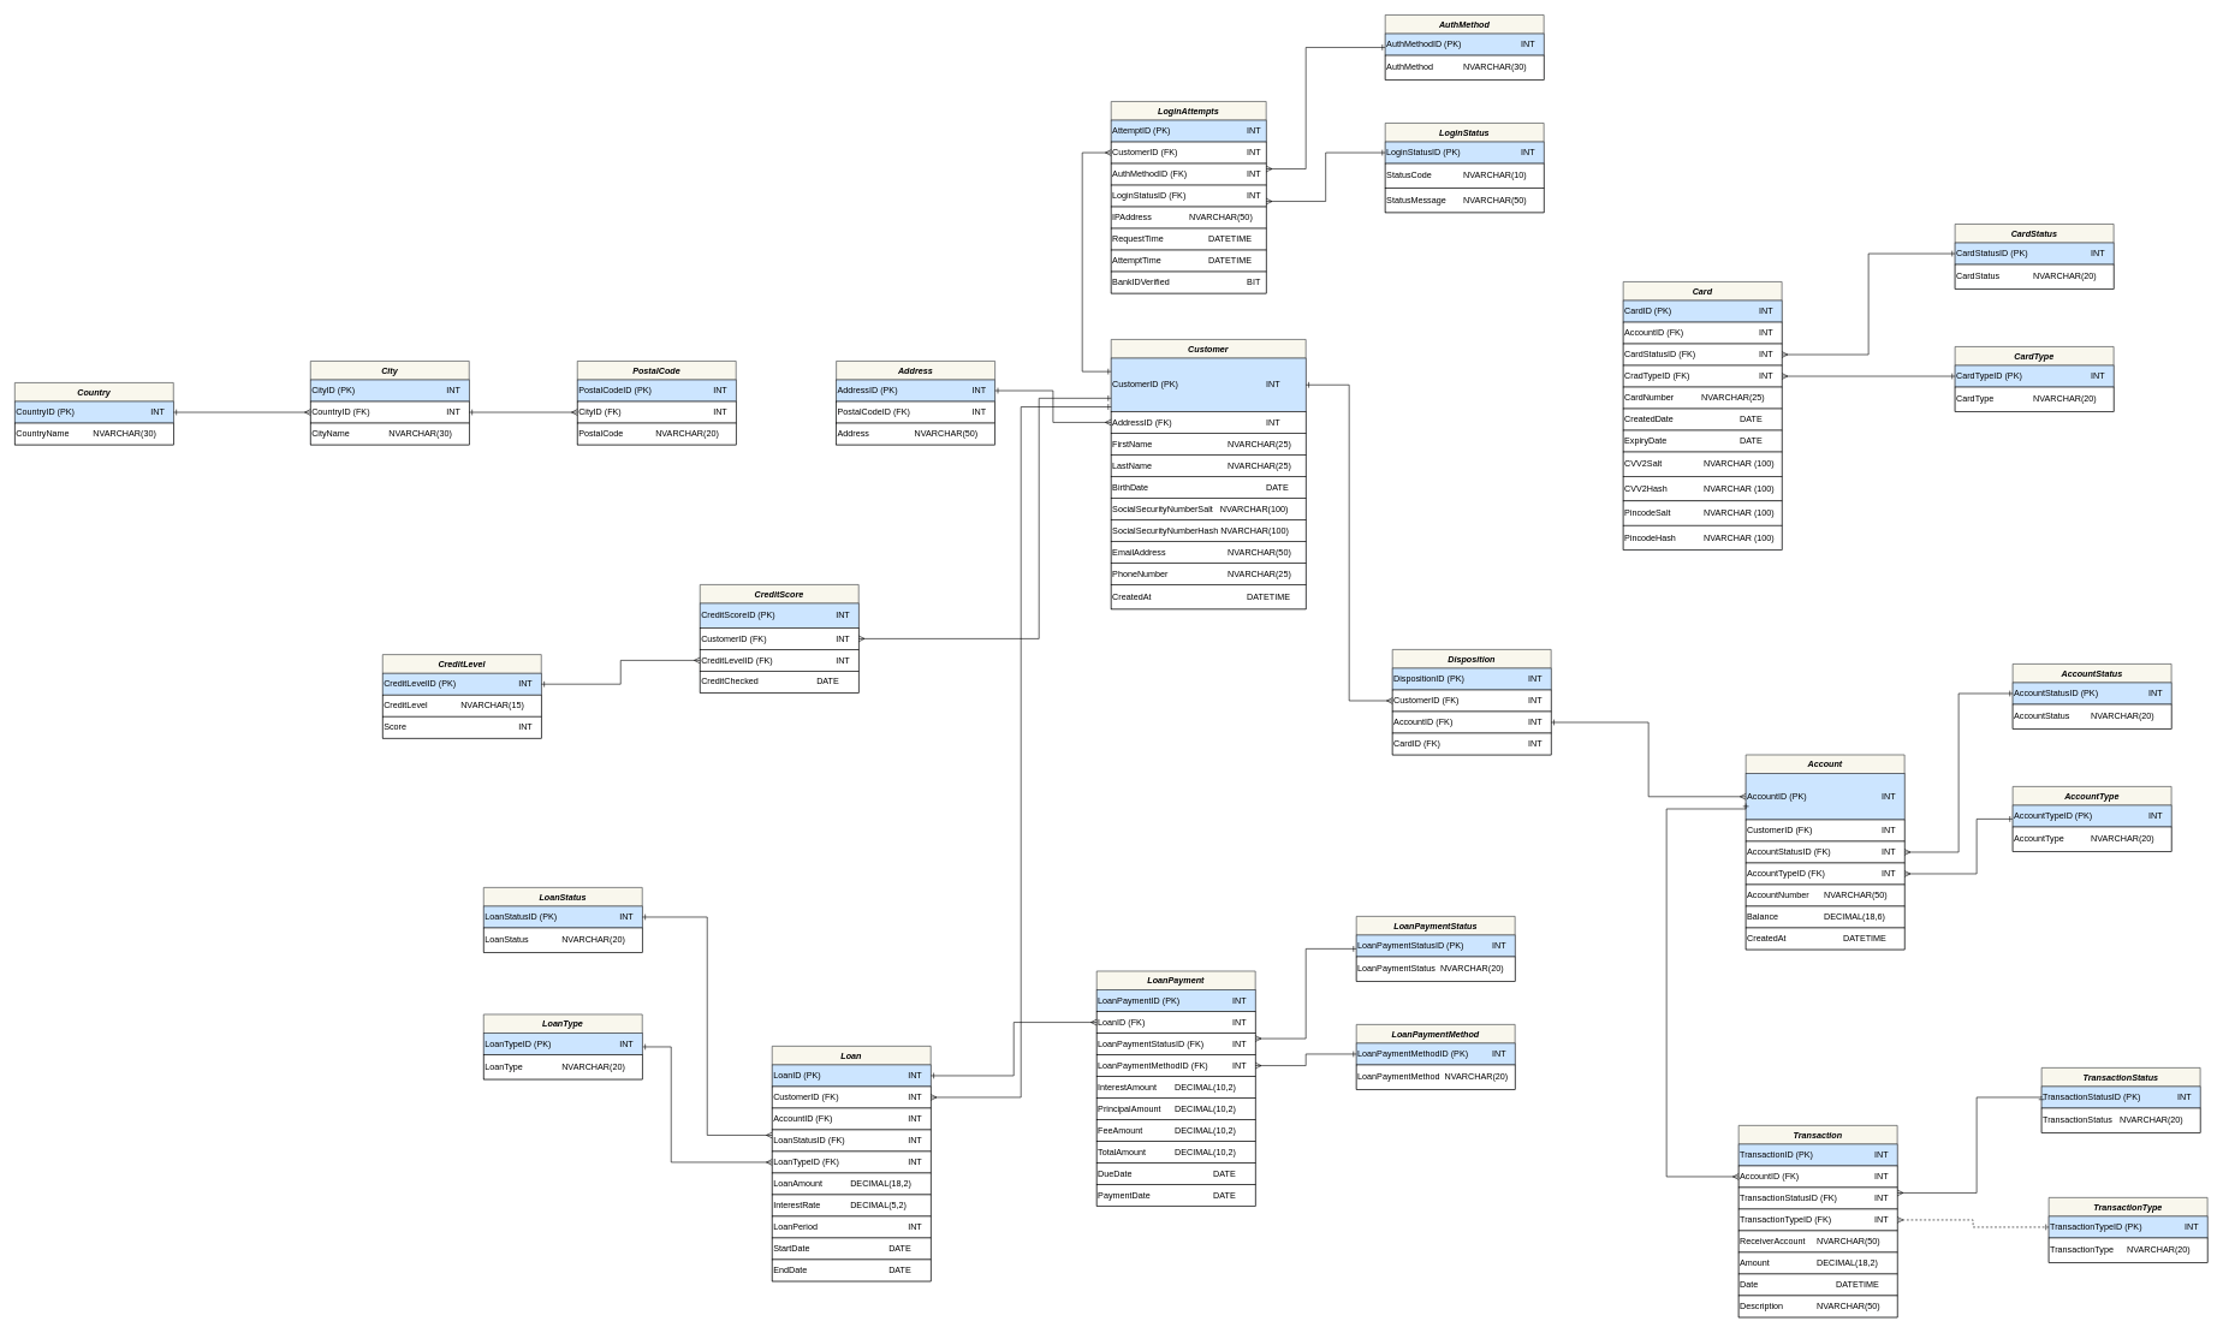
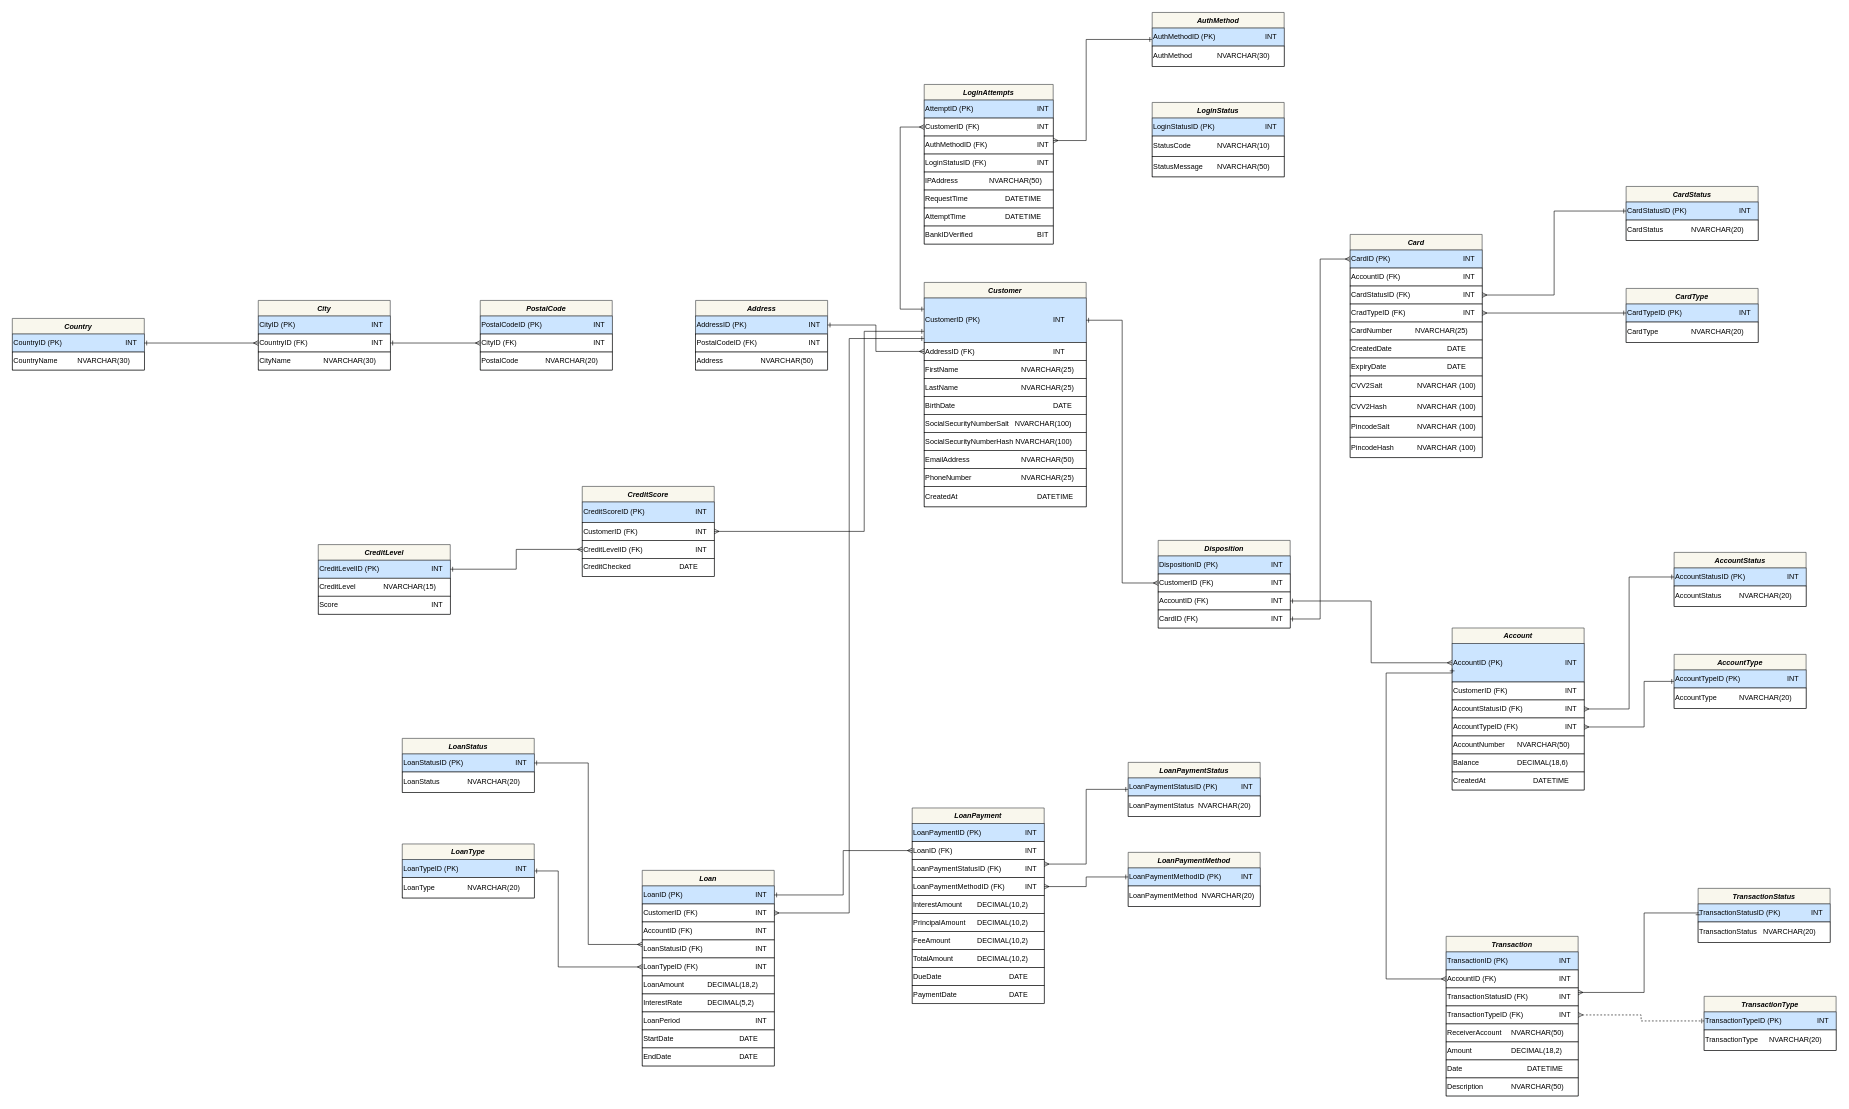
- <mxCell id="127" style="edgeStyle=orthogonalEdgeStyle;rounded=0;orthogonalLoop=1;jettySize=auto;html=1;entryX=1;entryY=0.75;entryDx=0;entryDy=0;endArrow=ERmany;endFill=0;startArrow=ERone;startFill=0;" parent="1" source="118" target="108" edge="1"><mxGeometry relative="1" as="geometry" /></mxCell>
+ <mxCell id="131" style="edgeStyle=orthogonalEdgeStyle;rounded=0;orthogonalLoop=1;jettySize=auto;html=1;entryX=1;entryY=0.5;entryDx=0;entryDy=0;endArrow=ERone;endFill=0;startArrow=ERmany;startFill=0;" parent="1" source="26" target="59" edge="1"><mxGeometry relative="1" as="geometry" /></mxCell>
